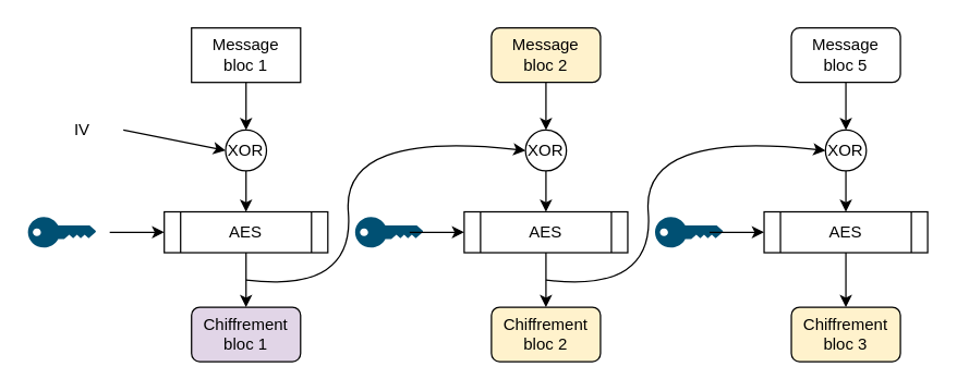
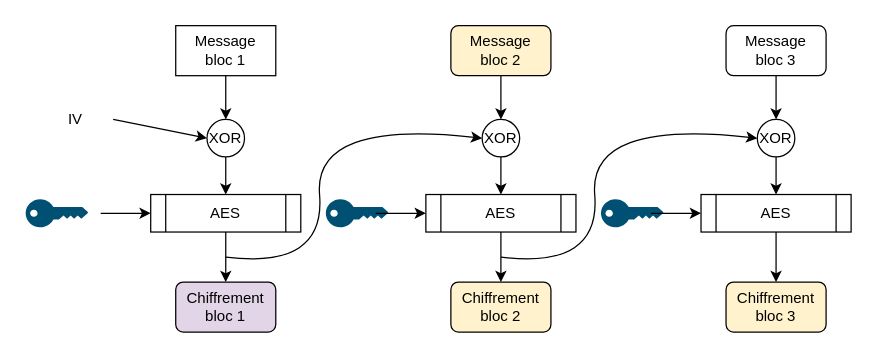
- <mxCell id="23" value="&lt;div&gt;Message&lt;/div&gt;&lt;div&gt;bloc 5&lt;br&gt;&lt;/div&gt;" style="rounded=1;whiteSpace=wrap;html=1;" vertex="1" parent="1"><mxGeometry x="580" y="20" width="80" height="40" as="geometry" /></mxCell>
+ <mxCell id="23" value="&lt;div&gt;Message&lt;/div&gt;&lt;div&gt;bloc 3&lt;br&gt;&lt;/div&gt;" style="rounded=1;whiteSpace=wrap;html=1;" vertex="1" parent="1"><mxGeometry x="580" y="20" width="80" height="40" as="geometry" /></mxCell>
